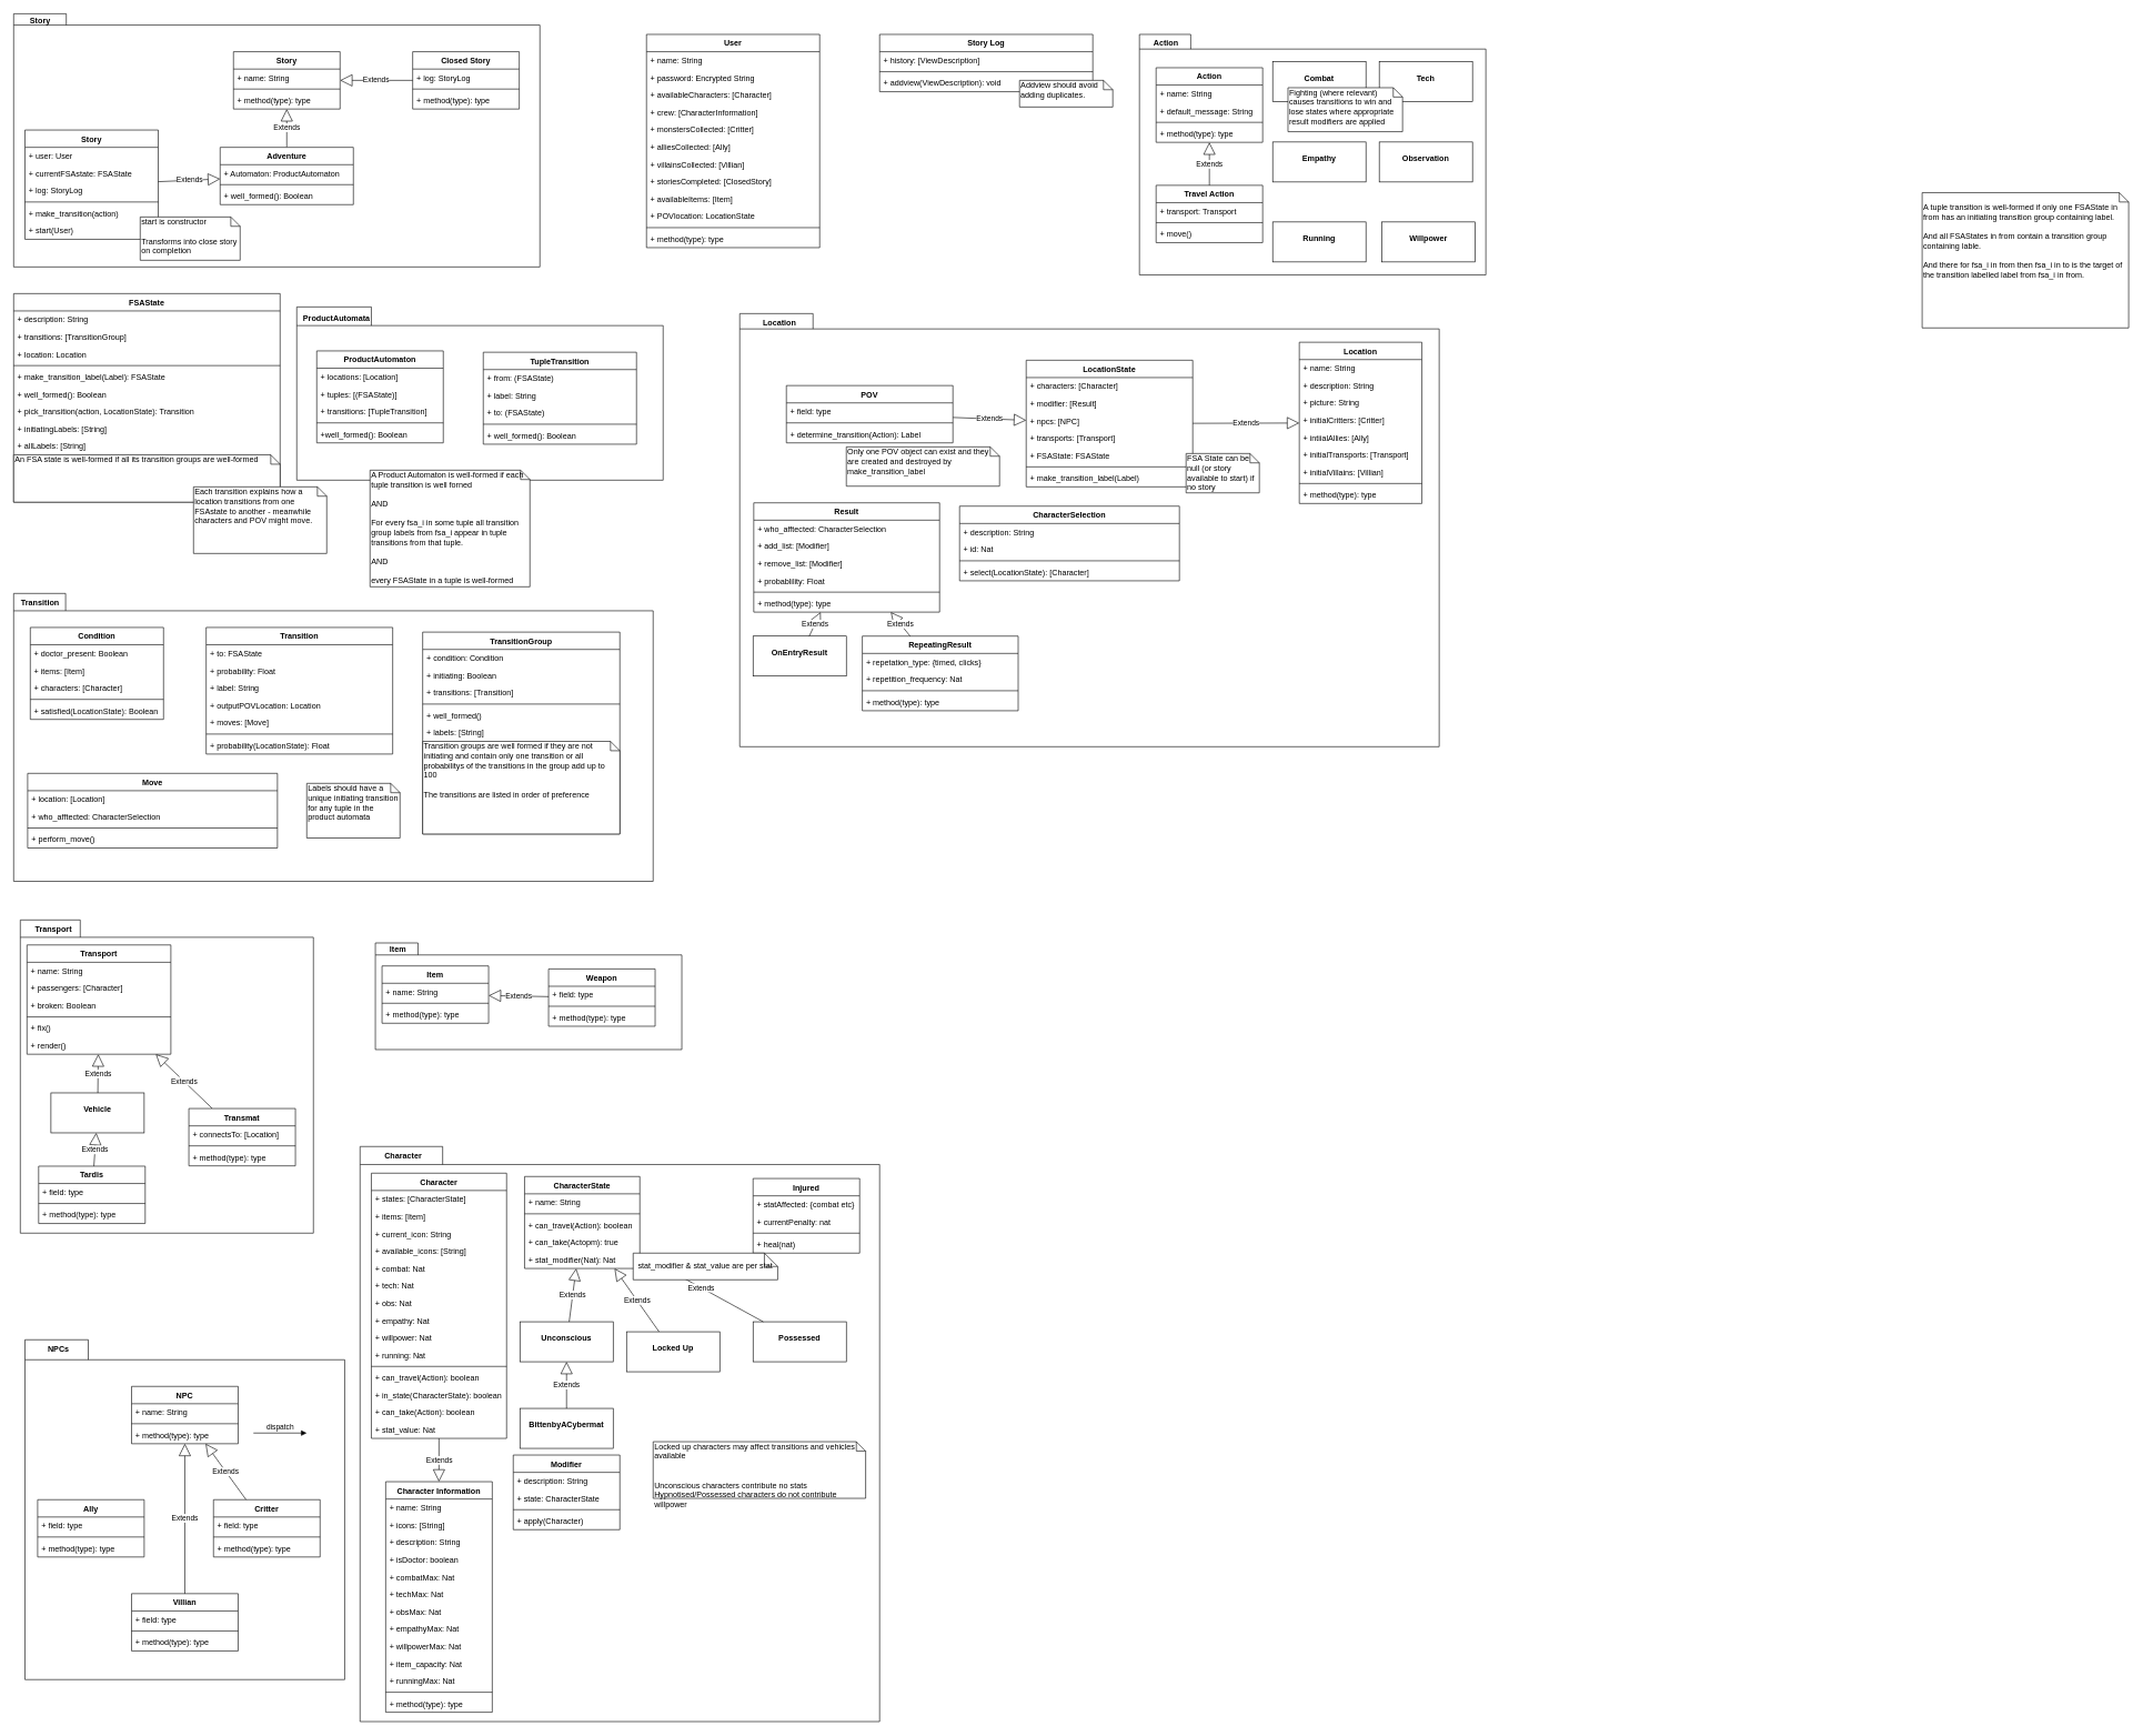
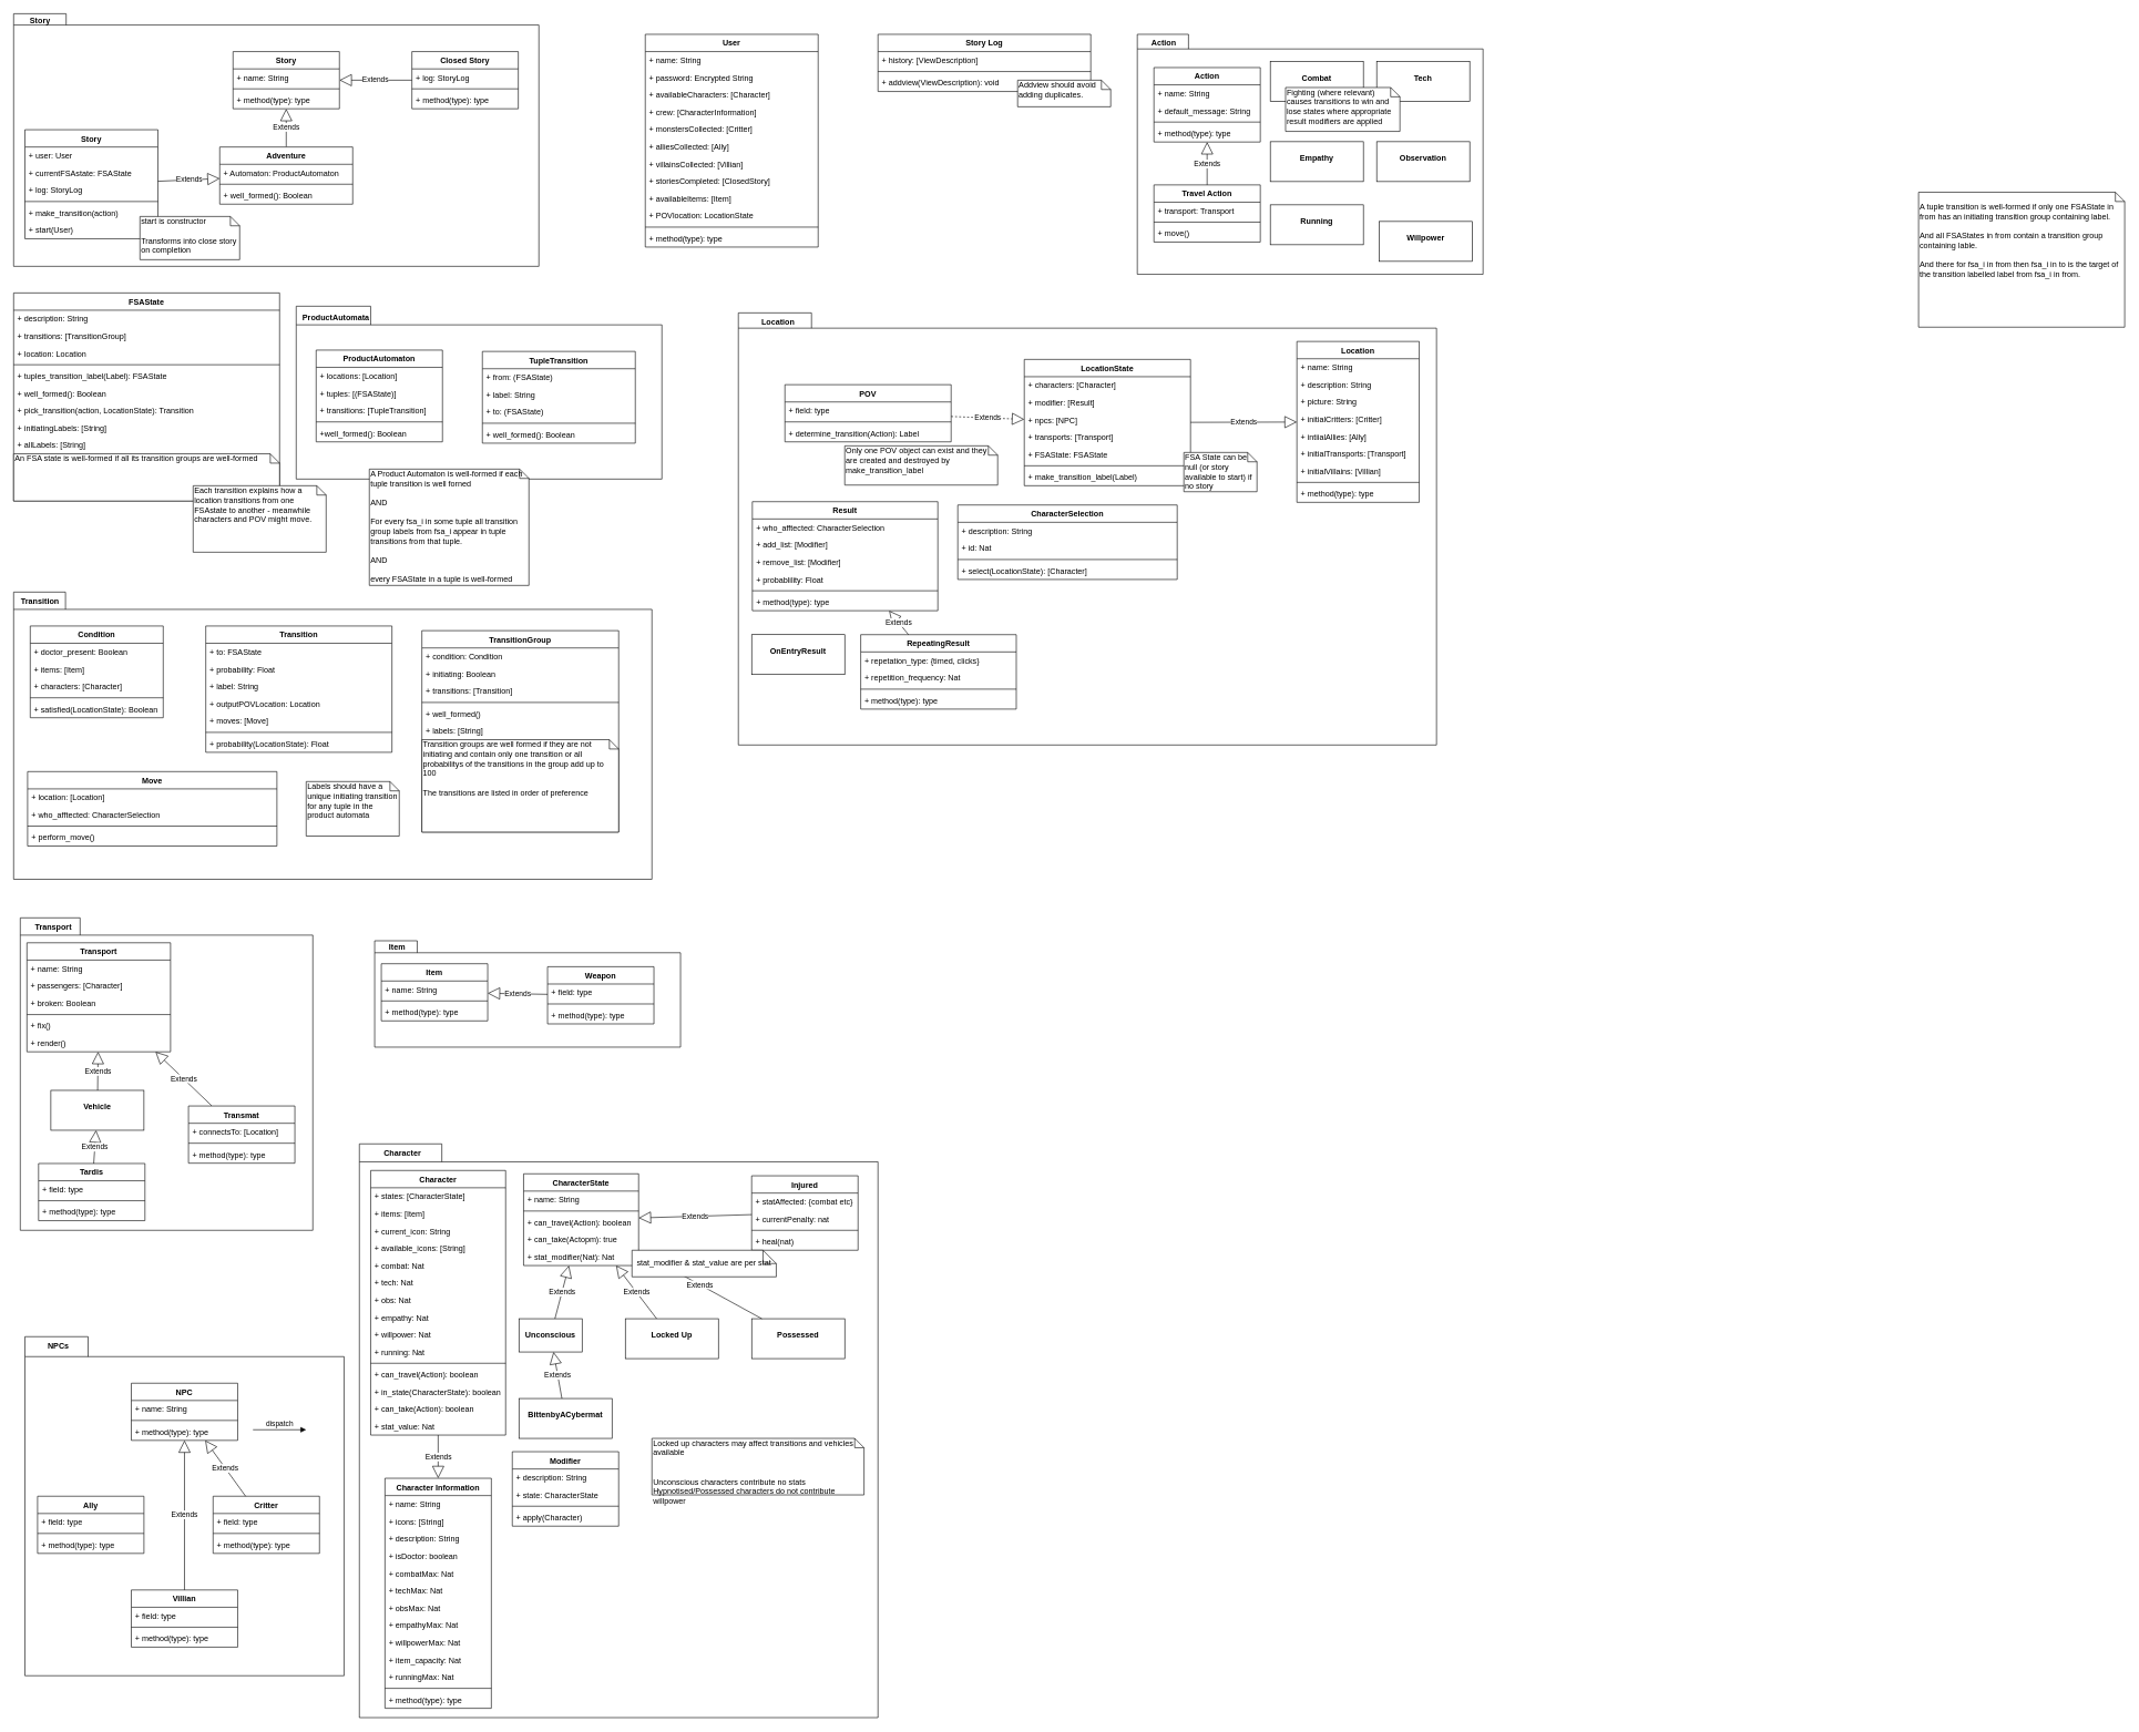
- <mxCell id="209" value="&lt;p style=&quot;margin: 0px ; margin-top: 4px ; text-align: center&quot;&gt;&lt;br&gt;&lt;b&gt;Running&lt;/b&gt;&lt;/p&gt;" style="verticalAlign=top;align=left;overflow=fill;fontSize=12;fontFamily=Helvetica;html=1;" parent="192" vertex="1"><mxGeometry x="200" y="282.5" width="140" height="60" as="geometry" /></mxCell>
+ <mxCell id="209" value="&lt;p style=&quot;margin: 0px ; margin-top: 4px ; text-align: center&quot;&gt;&lt;br&gt;&lt;b&gt;Running&lt;/b&gt;&lt;/p&gt;" style="verticalAlign=top;align=left;overflow=fill;fontSize=12;fontFamily=Helvetica;html=1;" parent="192" vertex="1"><mxGeometry x="200" y="257.5" width="140" height="60" as="geometry" /></mxCell>
- <mxCell id="53" value="+ make_transition_label(Label): FSAState" style="text;strokeColor=none;fillColor=none;align=left;verticalAlign=top;spacingLeft=4;spacingRight=4;overflow=hidden;rotatable=0;points=[[0,0.5],[1,0.5]];portConstraint=eastwest;" parent="48" vertex="1"><mxGeometry y="112" width="400" height="26" as="geometry" /></mxCell>
+ <mxCell id="53" value="+ tuples_transition_label(Label): FSAState" style="text;strokeColor=none;fillColor=none;align=left;verticalAlign=top;spacingLeft=4;spacingRight=4;overflow=hidden;rotatable=0;points=[[0,0.5],[1,0.5]];portConstraint=eastwest;" parent="48" vertex="1"><mxGeometry y="112" width="400" height="26" as="geometry" /></mxCell>
- <mxCell id="119" value="Extends" style="endArrow=block;endSize=16;endFill=0;html=1;rounded=0;" parent="72" source="115" target="84" edge="1"><mxGeometry width="160" relative="1" as="geometry"><mxPoint x="270" y="80" as="sourcePoint" /><mxPoint x="430" y="80" as="targetPoint" /></mxGeometry></mxCell>
+ <mxCell id="119" value="Extends" style="endArrow=block;endSize=16;endFill=0;html=1;rounded=0;dashed=1;" parent="72" source="115" target="84" edge="1"><mxGeometry width="160" relative="1" as="geometry"><mxPoint x="270" y="80" as="sourcePoint" /><mxPoint x="430" y="80" as="targetPoint" /></mxGeometry></mxCell>
- <mxCell id="106" value="Extends" style="endArrow=block;endSize=16;endFill=0;html=1;" parent="72" source="100" target="92" edge="1"><mxGeometry width="160" relative="1" as="geometry"><mxPoint x="80" y="610" as="sourcePoint" /><mxPoint x="240" y="610" as="targetPoint" /></mxGeometry></mxCell>
+ <mxCell id="220" value="Extends" style="endArrow=block;endSize=16;endFill=0;html=1;" parent="1" source="215" target="64" edge="1"><mxGeometry width="160" relative="1" as="geometry"><mxPoint x="1000" y="1803" as="sourcePoint" /><mxPoint x="1160" y="1803" as="targetPoint" /></mxGeometry></mxCell>
- <mxCell id="186" value="&lt;p style=&quot;margin: 0px ; margin-top: 4px ; text-align: center&quot;&gt;&lt;br&gt;&lt;b&gt;Unconscious&lt;/b&gt;&lt;/p&gt;" style="verticalAlign=top;align=left;overflow=fill;fontSize=12;fontFamily=Helvetica;html=1;" parent="1" vertex="1"><mxGeometry x="780" y="1983" width="140" height="60" as="geometry" /></mxCell>
+ <mxCell id="186" value="&lt;p style=&quot;margin: 0px ; margin-top: 4px ; text-align: center&quot;&gt;&lt;br&gt;&lt;b&gt;Unconscious&lt;/b&gt;&lt;/p&gt;" style="verticalAlign=top;align=left;overflow=fill;fontSize=12;fontFamily=Helvetica;html=1;" parent="1" vertex="1"><mxGeometry x="780" y="1983" width="95" height="50" as="geometry" /></mxCell>
- <mxCell id="187" value="&lt;p style=&quot;margin: 0px ; margin-top: 4px ; text-align: center&quot;&gt;&lt;br&gt;&lt;b&gt;Locked Up&lt;/b&gt;&lt;/p&gt;" style="verticalAlign=top;align=left;overflow=fill;fontSize=12;fontFamily=Helvetica;html=1;" parent="1" vertex="1"><mxGeometry x="940" y="1998" width="140" height="60" as="geometry" /></mxCell>
+ <mxCell id="187" value="&lt;p style=&quot;margin: 0px ; margin-top: 4px ; text-align: center&quot;&gt;&lt;br&gt;&lt;b&gt;Locked Up&lt;/b&gt;&lt;/p&gt;" style="verticalAlign=top;align=left;overflow=fill;fontSize=12;fontFamily=Helvetica;html=1;" parent="1" vertex="1"><mxGeometry x="940" y="1983" width="140" height="60" as="geometry" /></mxCell>
- <mxCell id="212" value="&lt;p style=&quot;margin: 0px ; margin-top: 4px ; text-align: center&quot;&gt;&lt;br&gt;&lt;b&gt;BittenbyACybermat&lt;/b&gt;&lt;/p&gt;" style="verticalAlign=top;align=left;overflow=fill;fontSize=12;fontFamily=Helvetica;html=1;" parent="1" vertex="1"><mxGeometry x="780" y="2113" width="140" height="60" as="geometry" /></mxCell>
+ <mxCell id="212" value="&lt;p style=&quot;margin: 0px ; margin-top: 4px ; text-align: center&quot;&gt;&lt;br&gt;&lt;b&gt;BittenbyACybermat&lt;/b&gt;&lt;/p&gt;" style="verticalAlign=top;align=left;overflow=fill;fontSize=12;fontFamily=Helvetica;html=1;" parent="1" vertex="1"><mxGeometry x="780" y="2103" width="140" height="60" as="geometry" /></mxCell>
